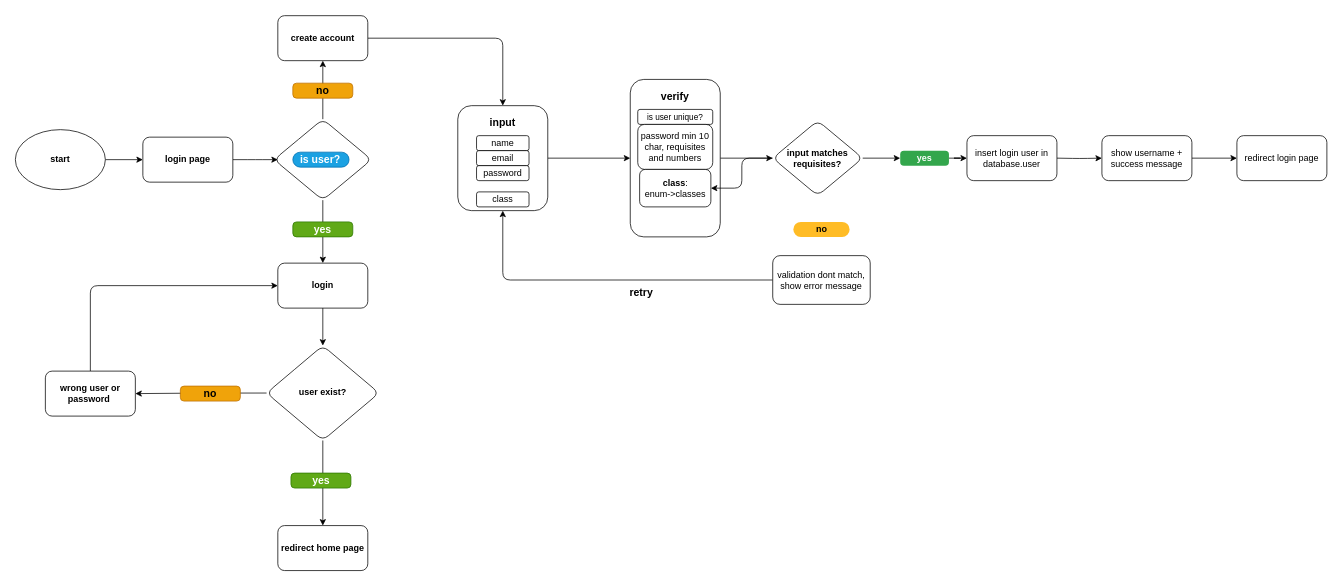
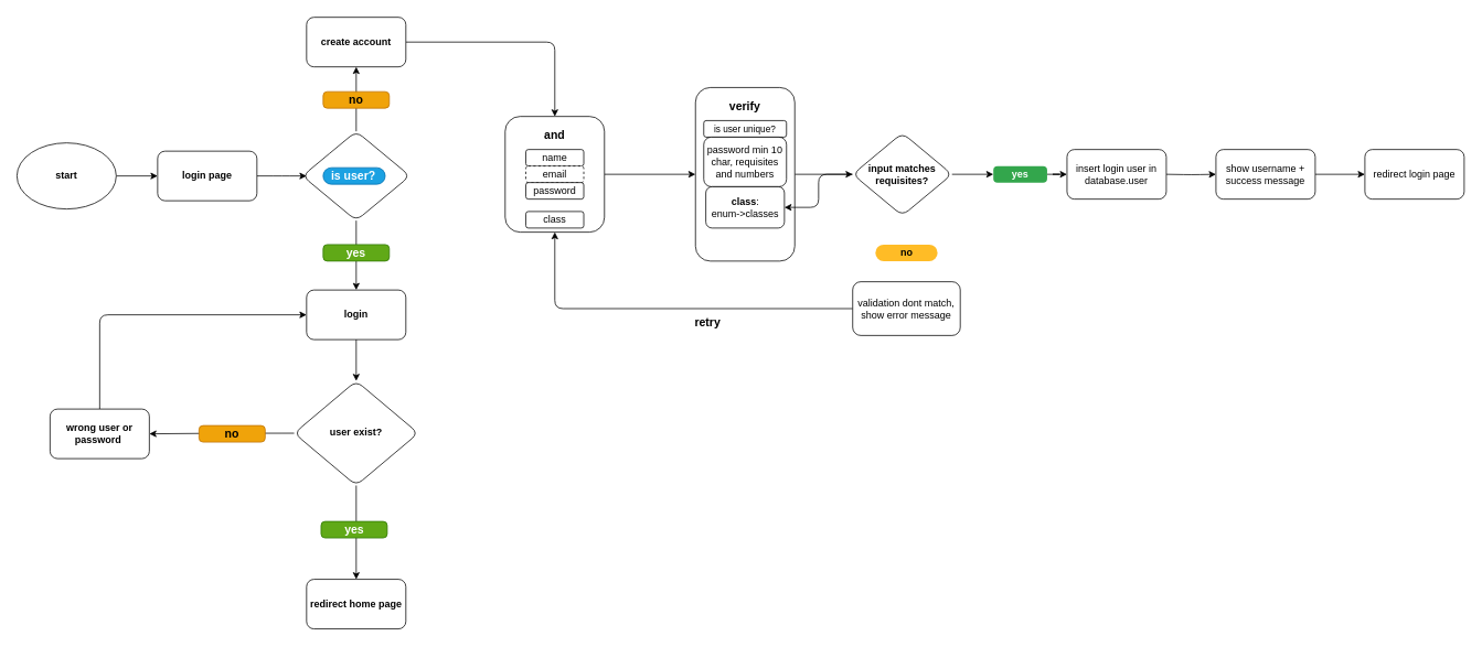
- <mxCell id="10" value="&lt;font style=&quot;font-size: 14px;&quot;&gt;input&lt;/font&gt;" style="text;html=1;align=center;verticalAlign=middle;whiteSpace=wrap;rounded=1;fontStyle=1;fontSize=14;fontFamily=Helvetica;" parent="1" vertex="1"><mxGeometry x="640" y="148" width="60" height="30" as="geometry" /></mxCell>
+ <mxCell id="10" value="&lt;font style=&quot;font-size: 14px;&quot;&gt;and&lt;/font&gt;" style="text;html=1;align=center;verticalAlign=middle;whiteSpace=wrap;rounded=1;fontStyle=1;fontSize=14;fontFamily=Helvetica;" parent="1" vertex="1"><mxGeometry x="640" y="148" width="60" height="30" as="geometry" /></mxCell>
- <mxCell id="7" value="email" style="rounded=1;whiteSpace=wrap;html=1;fontFamily=Helvetica;" parent="1" vertex="1"><mxGeometry x="635" y="200" width="70" height="20" as="geometry" /></mxCell>
+ <mxCell id="7" value="email" style="rounded=1;whiteSpace=wrap;html=1;fontFamily=Helvetica;dashed=1;" parent="1" vertex="1"><mxGeometry x="635" y="200" width="70" height="20" as="geometry" /></mxCell>
